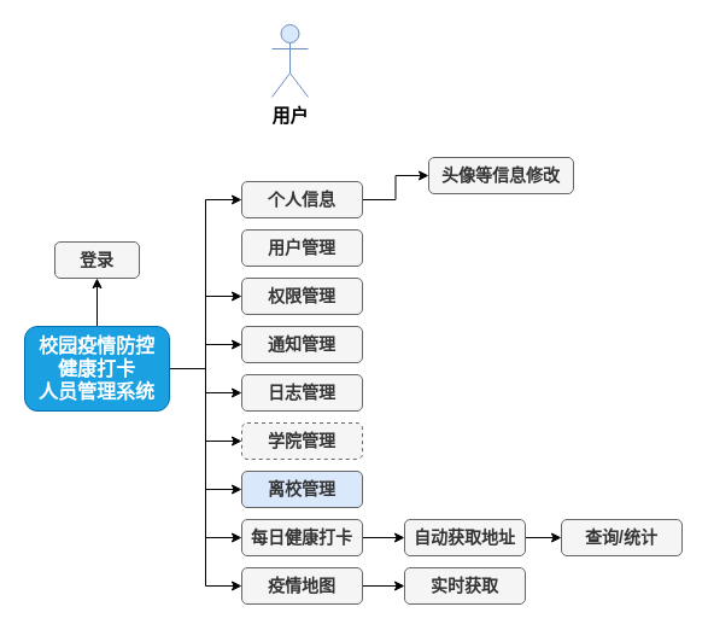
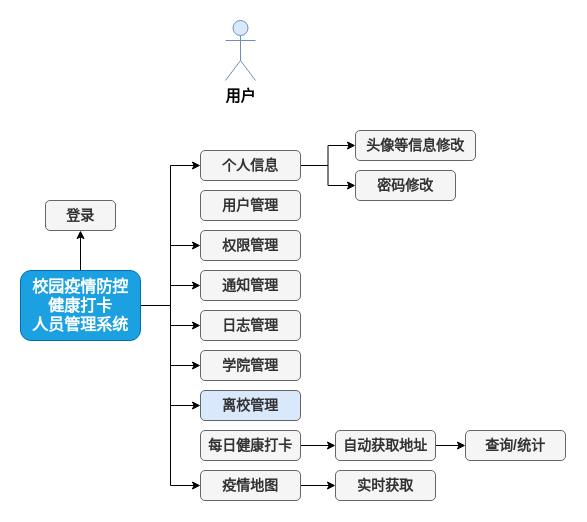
+ <mxCell id="18" style="edgeStyle=orthogonalEdgeStyle;rounded=0;orthogonalLoop=1;jettySize=auto;html=1;exitX=1;exitY=0.5;exitDx=0;exitDy=0;entryX=0;entryY=0.5;entryDx=0;entryDy=0;fontSize=16;" parent="1" source="19" target="32" edge="1"><mxGeometry relative="1" as="geometry" /></mxCell>
+ <mxCell id="32" value="密码修改" style="rounded=1;whiteSpace=wrap;html=1;fontSize=14;fillColor=#f5f5f5;fontColor=#333333;strokeColor=#666666;fontStyle=1" parent="1" vertex="1"><mxGeometry x="355" y="170" width="100" height="30" as="geometry" /></mxCell>
- <mxCell id="22" value="学院管理" style="rounded=1;whiteSpace=wrap;html=1;fontSize=14;fillColor=#f5f5f5;fontColor=#333333;strokeColor=#666666;fontStyle=1;dashed=1;" parent="1" vertex="1"><mxGeometry x="200" y="350" width="100" height="30" as="geometry" /></mxCell>
+ <mxCell id="22" value="学院管理" style="rounded=1;whiteSpace=wrap;html=1;fontSize=14;fillColor=#f5f5f5;fontColor=#333333;strokeColor=#666666;fontStyle=1" parent="1" vertex="1"><mxGeometry x="200" y="350" width="100" height="30" as="geometry" /></mxCell>
- <mxCell id="11" style="edgeStyle=orthogonalEdgeStyle;rounded=0;orthogonalLoop=1;jettySize=auto;html=1;exitX=1;exitY=0.5;exitDx=0;exitDy=0;entryX=0;entryY=0.5;entryDx=0;entryDy=0;fontSize=16;" parent="1" source="12" target="25" edge="1"><mxGeometry relative="1" as="geometry" /></mxCell>
